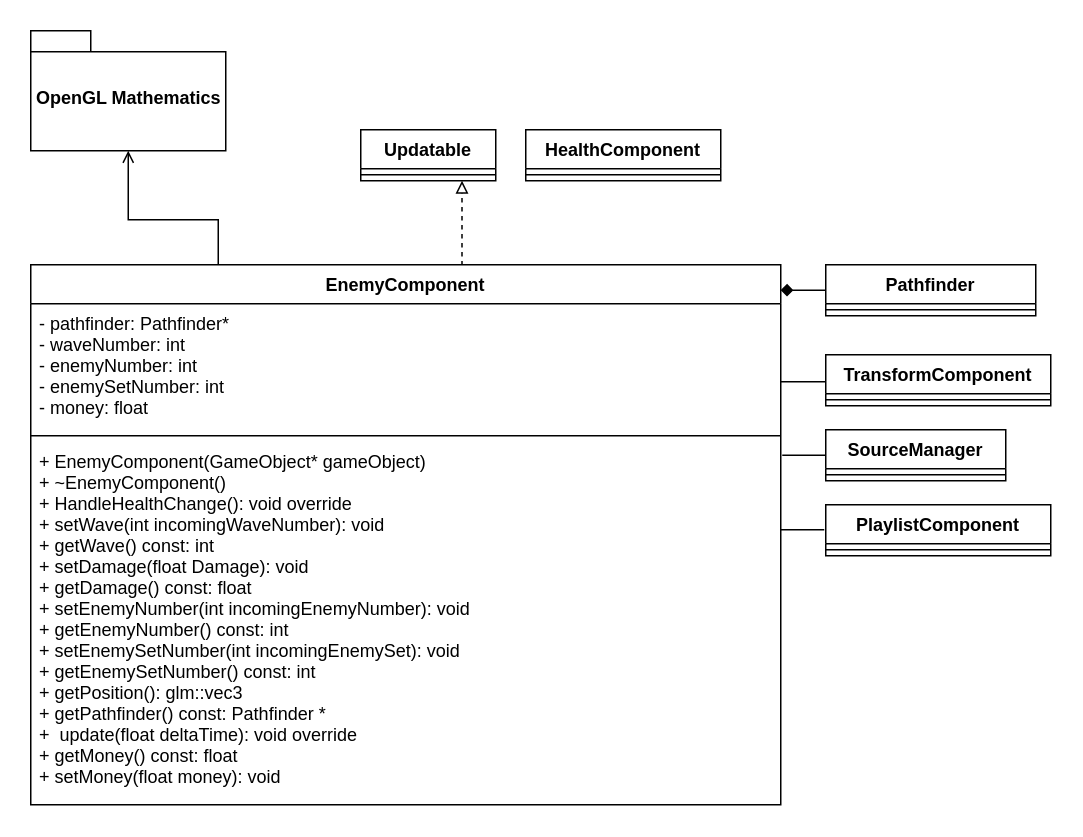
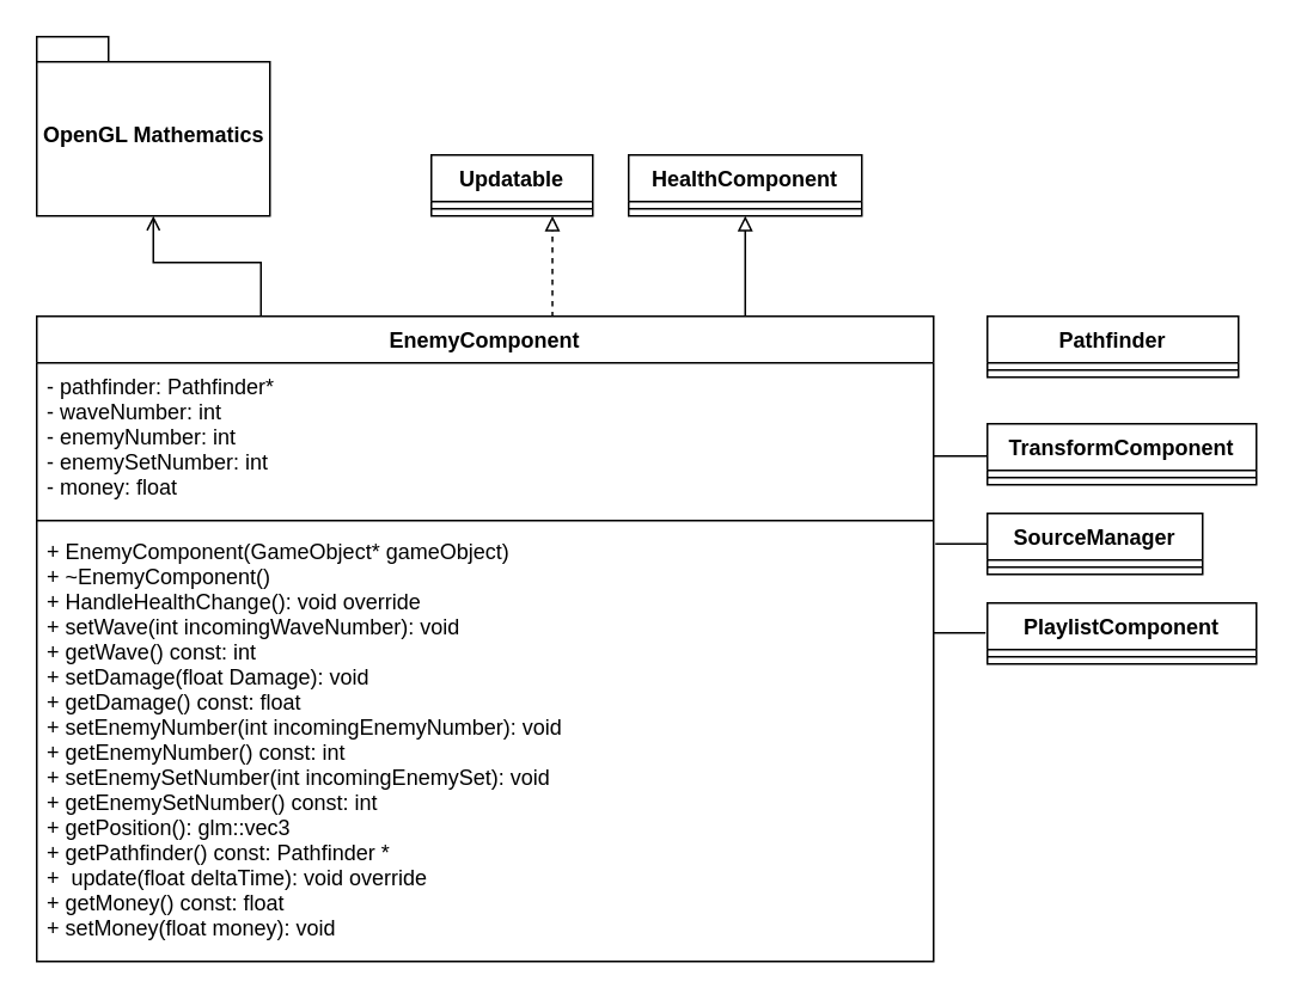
- <mxCell id="22" value="OpenGL Mathematics" style="shape=folder;fontStyle=1;spacingTop=10;tabWidth=40;tabHeight=14;tabPosition=left;html=1;" parent="1" vertex="1"><mxGeometry x="20" y="20" width="130" height="80" as="geometry" /></mxCell>
+ <mxCell id="22" value="OpenGL Mathematics" style="shape=folder;fontStyle=1;spacingTop=10;tabWidth=40;tabHeight=14;tabPosition=left;html=1;" parent="1" vertex="1"><mxGeometry x="20" y="20" width="130" height="100" as="geometry" /></mxCell>
+ <mxCell id="2" style="edgeStyle=orthogonalEdgeStyle;rounded=0;orthogonalLoop=1;jettySize=auto;html=1;exitX=0.75;exitY=0;exitDx=0;exitDy=0;endArrow=block;endFill=0;entryX=0.5;entryY=1;entryDx=0;entryDy=0;" parent="1" source="4" target="8" edge="1"><mxGeometry relative="1" as="geometry"><mxPoint x="400" y="96" as="targetPoint" /><Array as="points"><mxPoint x="415" y="176" /></Array></mxGeometry></mxCell>
- <mxCell id="12" style="edgeStyle=orthogonalEdgeStyle;rounded=0;orthogonalLoop=1;jettySize=auto;html=1;entryX=1;entryY=0.047;entryDx=0;entryDy=0;entryPerimeter=0;startArrow=none;startFill=0;endArrow=diamond;endFill=1;" edge="1" parent="1" source="13" target="4"><mxGeometry relative="1" as="geometry" /></mxCell>
